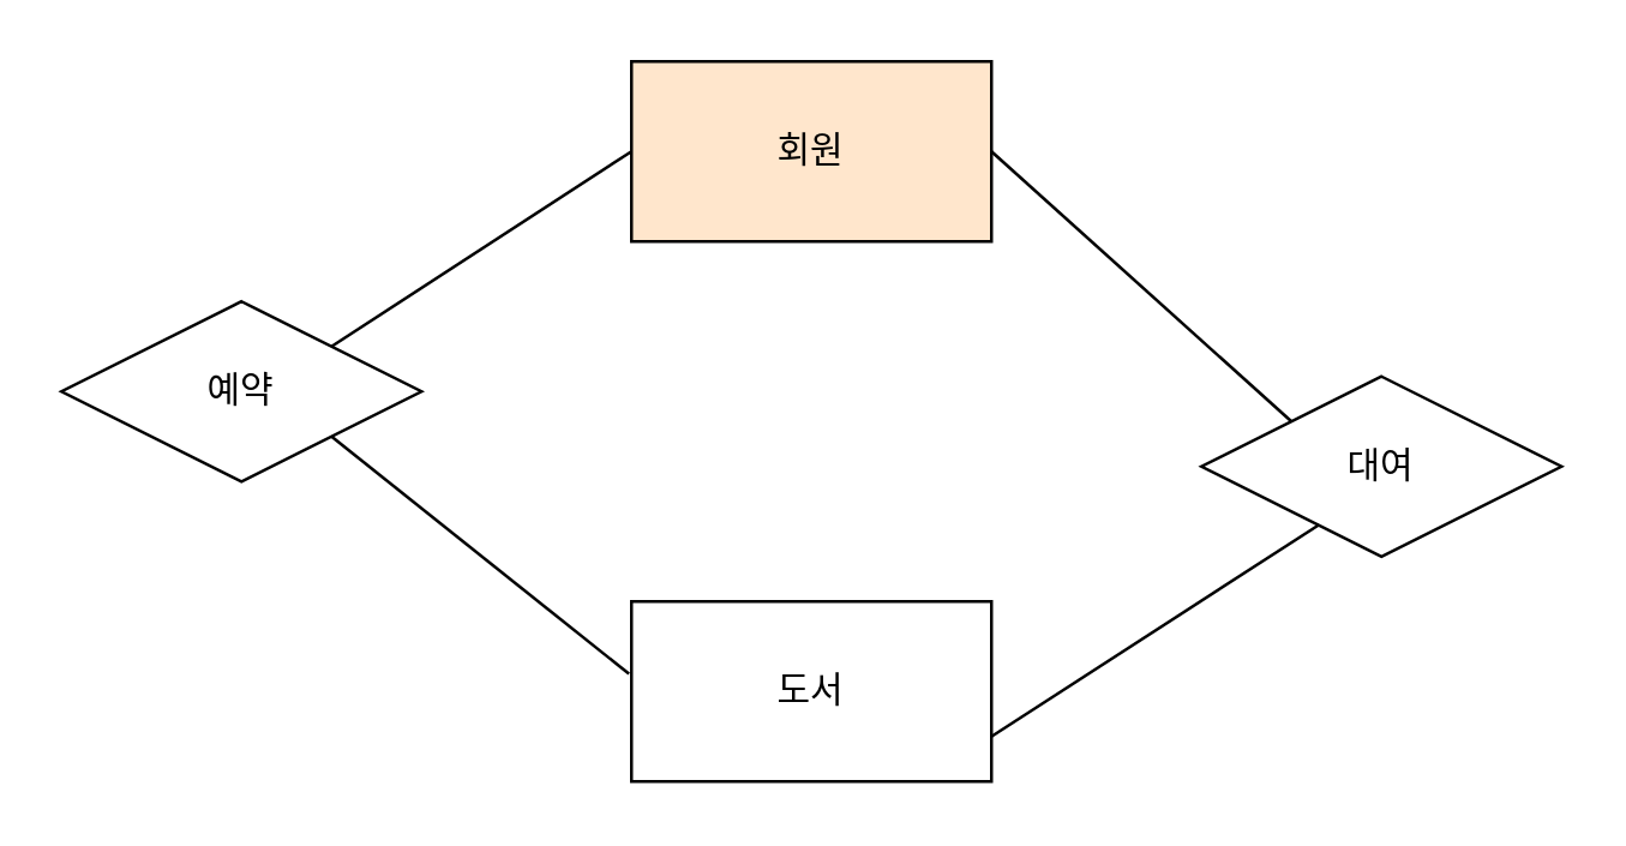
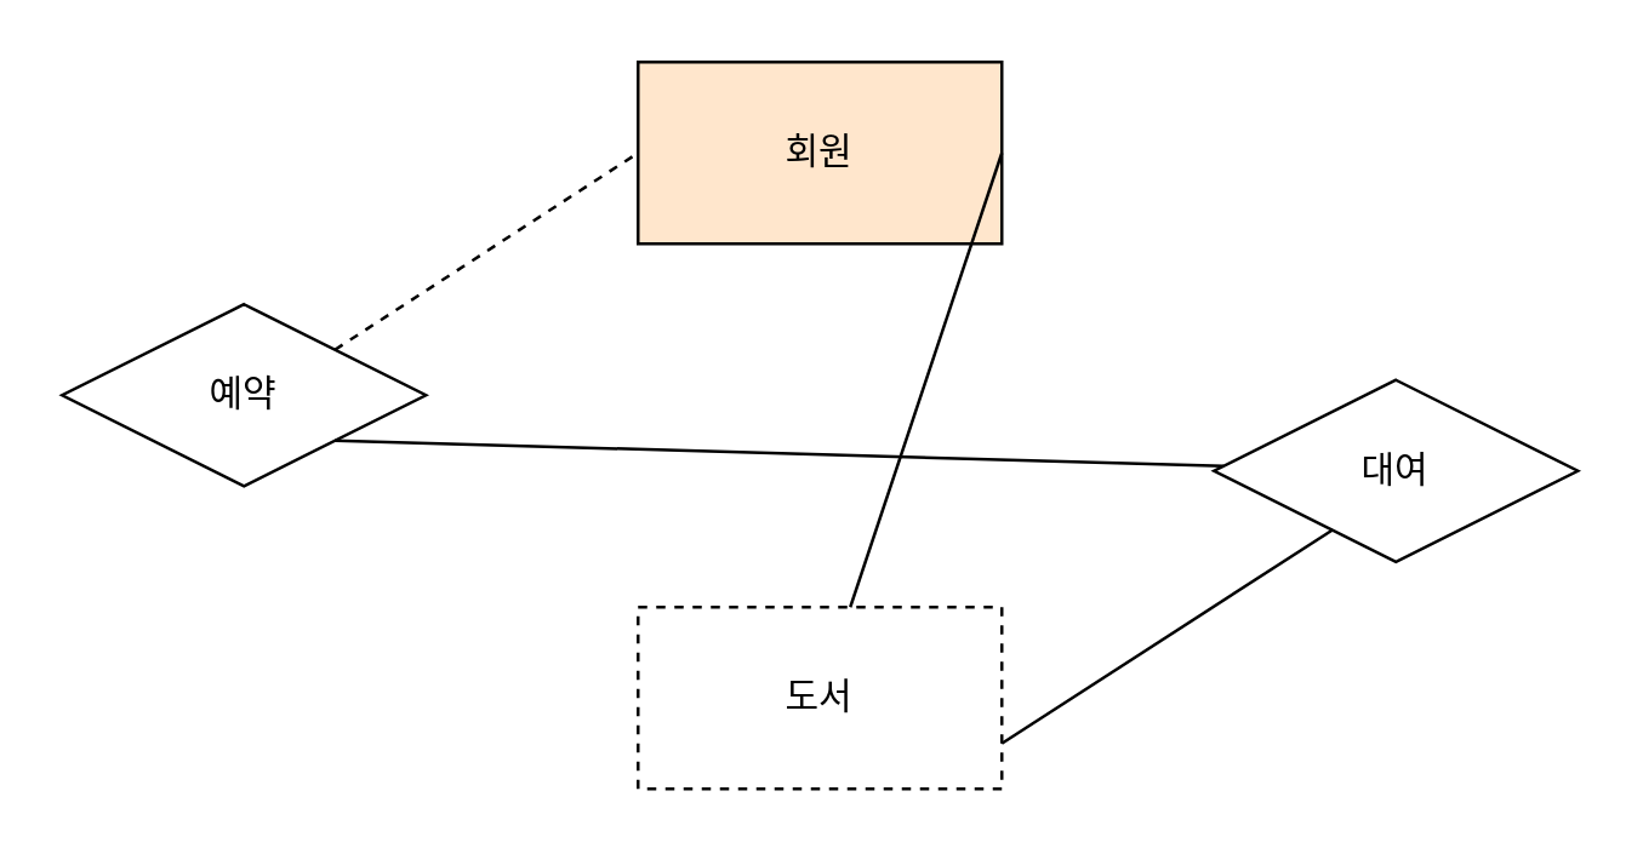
- <mxCell id="6" value="" style="endArrow=none;html=1;rounded=0;entryX=0;entryY=0.5;entryDx=0;entryDy=0;exitX=1;exitY=0;exitDx=0;exitDy=0;" edge="1" parent="1" source="2" target="3"><mxGeometry relative="1" as="geometry"><mxPoint x="50" y="340" as="sourcePoint" /><mxPoint x="210" y="340" as="targetPoint" /></mxGeometry></mxCell>
+ <mxCell id="6" value="" style="endArrow=none;html=1;rounded=0;entryX=0;entryY=0.5;entryDx=0;entryDy=0;exitX=1;exitY=0;exitDx=0;exitDy=0;dashed=1;" edge="1" parent="1" source="2" target="3"><mxGeometry relative="1" as="geometry"><mxPoint x="50" y="340" as="sourcePoint" /><mxPoint x="210" y="340" as="targetPoint" /></mxGeometry></mxCell>
- <mxCell id="9" value="" style="endArrow=none;html=1;rounded=0;entryX=0;entryY=0;entryDx=0;entryDy=0;exitX=1;exitY=0.5;exitDx=0;exitDy=0;" edge="1" parent="1" source="3" target="5"><mxGeometry relative="1" as="geometry"><mxPoint x="340" y="255" as="sourcePoint" /><mxPoint x="450" y="155" as="targetPoint" /></mxGeometry></mxCell>
+ <mxCell id="9" value="" style="endArrow=none;html=1;rounded=0;exitX=1;exitY=0.5;exitDx=0;exitDy=0;" edge="1" parent="1" source="3" target="4"><mxGeometry relative="1" as="geometry"><mxPoint x="340" y="255" as="sourcePoint" /><mxPoint x="450" y="155" as="targetPoint" /></mxGeometry></mxCell>
- <mxCell id="7" value="" style="endArrow=none;html=1;rounded=0;entryX=-0.007;entryY=0.402;entryDx=0;entryDy=0;exitX=1;exitY=1;exitDx=0;exitDy=0;entryPerimeter=0;" edge="1" parent="1" source="2" target="4"><mxGeometry relative="1" as="geometry"><mxPoint x="120" y="125" as="sourcePoint" /><mxPoint x="220" y="60" as="targetPoint" /></mxGeometry></mxCell>
+ <mxCell id="7" value="" style="endArrow=none;html=1;rounded=0;exitX=1;exitY=1;exitDx=0;exitDy=0;" edge="1" parent="1" source="2" target="5"><mxGeometry relative="1" as="geometry"><mxPoint x="120" y="125" as="sourcePoint" /><mxPoint x="220" y="60" as="targetPoint" /></mxGeometry></mxCell>
- <mxCell id="4" value="도서" style="whiteSpace=wrap;html=1;" vertex="1" parent="1"><mxGeometry x="210" y="200" width="120" height="60" as="geometry" /></mxCell>
+ <mxCell id="4" value="도서" style="whiteSpace=wrap;html=1;dashed=1;" vertex="1" parent="1"><mxGeometry x="210" y="200" width="120" height="60" as="geometry" /></mxCell>
